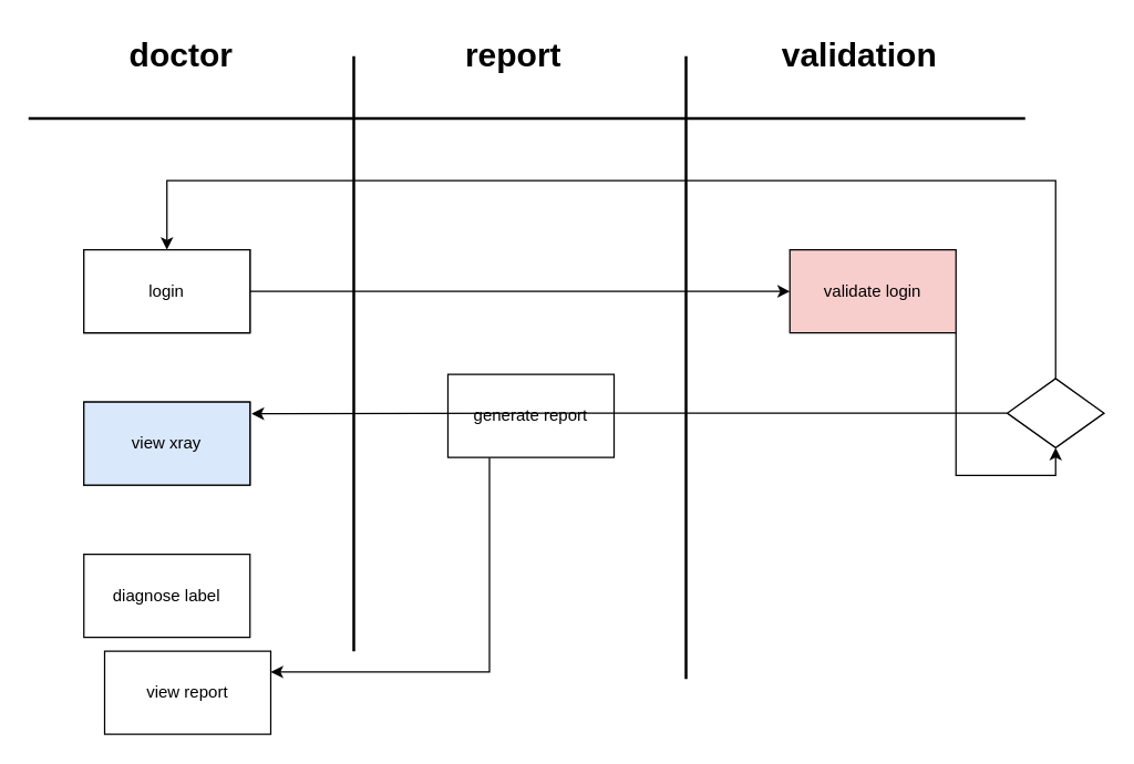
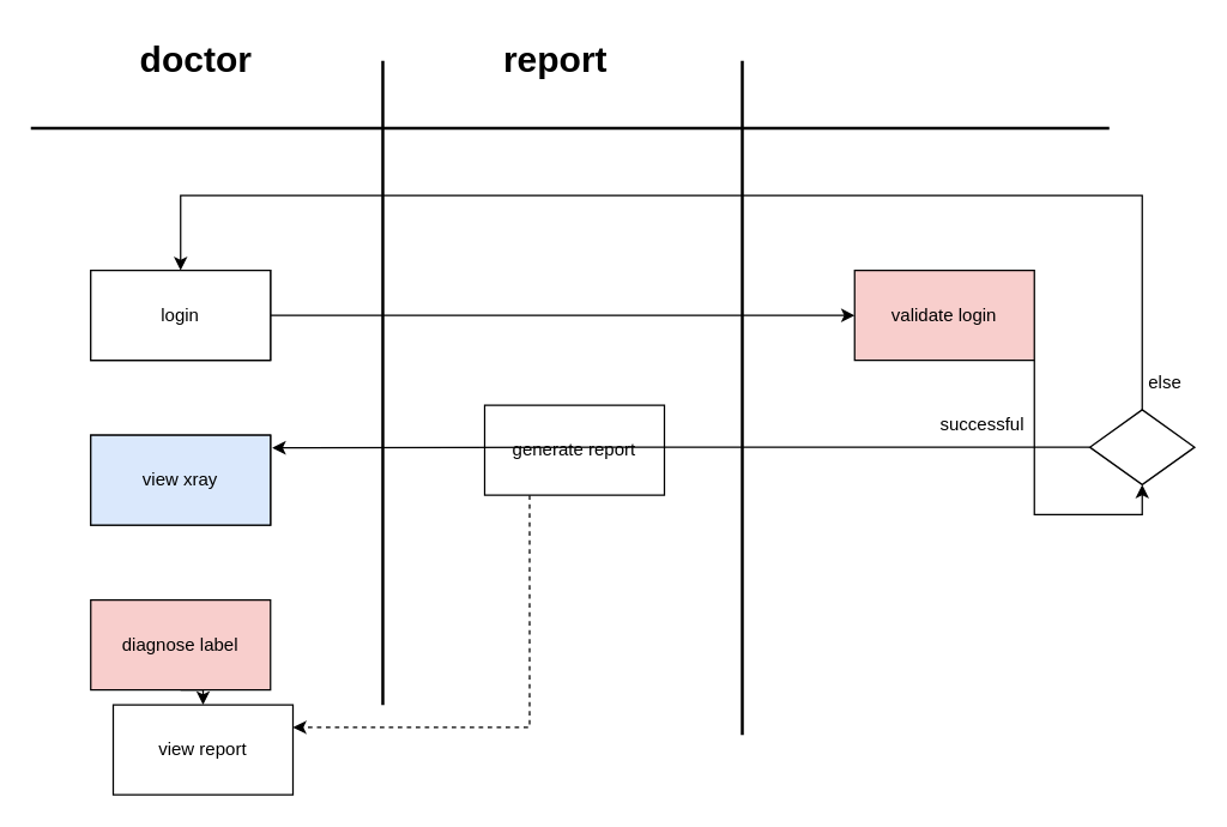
- <mxCell id="13" value="validation" parent="1" vertex="1" style="text;strokeColor=none;fillColor=none;html=1;fontSize=24;fontStyle=1;verticalAlign=middle;align=center;"><mxGeometry as="geometry" height="40" width="100" y="20" x="570" /></mxCell>
+ <mxCell id="25" value="else" parent="1" vertex="1" style="text;html=1;align=center;verticalAlign=middle;resizable=0;points=[];autosize=1;"><mxGeometry as="geometry" height="20" width="40" y="245" x="757" /></mxCell>
+ <mxCell id="21" value="successful" parent="1" vertex="1" style="text;html=1;align=center;verticalAlign=middle;resizable=0;points=[];autosize=1;"><mxGeometry as="geometry" height="20" width="70" y="273" x="620" /></mxCell>
- <mxCell id="5" value="diagnose label" parent="1" vertex="1" style="rounded=0;whiteSpace=wrap;html=1;"><mxGeometry as="geometry" height="60" width="120" y="400" x="60" /></mxCell>
+ <mxCell id="5" value="diagnose label" parent="1" vertex="1" style="rounded=0;whiteSpace=wrap;html=1;fillColor=#f8cecc;"><mxGeometry as="geometry" height="60" width="120" y="400" x="60" /></mxCell>
+ <mxCell id="4" parent="1" style="edgeStyle=orthogonalEdgeStyle;rounded=0;orthogonalLoop=1;jettySize=auto;html=1;exitX=0.5;exitY=1;exitDx=0;exitDy=0;entryX=0.5;entryY=0;entryDx=0;entryDy=0;" edge="1" target="10" source="5"><mxGeometry as="geometry" relative="1" /></mxCell>
- <mxCell id="8" parent="1" style="edgeStyle=orthogonalEdgeStyle;rounded=0;orthogonalLoop=1;jettySize=auto;html=1;exitX=0.25;exitY=1;exitDx=0;exitDy=0;entryX=1;entryY=0.25;entryDx=0;entryDy=0;" edge="1" target="10" source="9"><mxGeometry as="geometry" relative="1" /></mxCell>
+ <mxCell id="8" parent="1" style="edgeStyle=orthogonalEdgeStyle;rounded=0;orthogonalLoop=1;jettySize=auto;html=1;exitX=0.25;exitY=1;exitDx=0;exitDy=0;entryX=1;entryY=0.25;entryDx=0;entryDy=0;dashed=1;" edge="1" target="10" source="9"><mxGeometry as="geometry" relative="1" /></mxCell>
